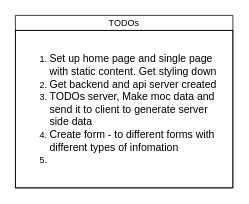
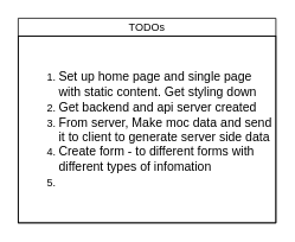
- <mxCell id="3" value="&lt;ol&gt;&lt;li&gt;&lt;font style=&quot;font-size: 14px;&quot;&gt;Set up home page and single page with static content. Get styling down&lt;/font&gt;&lt;/li&gt;&lt;li&gt;&lt;font style=&quot;font-size: 14px;&quot;&gt;Get backend and api server created&lt;/font&gt;&lt;/li&gt;&lt;li&gt;&lt;font style=&quot;font-size: 14px;&quot;&gt;TODOs server, Make moc data and send it to client to generate server side data&lt;/font&gt;&lt;/li&gt;&lt;li&gt;&lt;font style=&quot;font-size: 14px;&quot;&gt;Create form - to different forms with different types of infomation&lt;/font&gt;&lt;/li&gt;&lt;li&gt;&lt;font style=&quot;font-size: 14px;&quot;&gt;&lt;br&gt;&lt;/font&gt;&lt;/li&gt;&lt;/ol&gt;" style="text;strokeColor=default;fillColor=none;align=left;verticalAlign=middle;spacingLeft=4;spacingRight=4;overflow=hidden;points=[[0,0.5],[1,0.5]];portConstraint=eastwest;rotatable=0;whiteSpace=wrap;html=1;" vertex="1" parent="2"><mxGeometry y="20" width="290" height="210" as="geometry" /></mxCell>
+ <mxCell id="3" value="&lt;ol&gt;&lt;li&gt;&lt;font style=&quot;font-size: 14px;&quot;&gt;Set up home page and single page with static content. Get styling down&lt;/font&gt;&lt;/li&gt;&lt;li&gt;&lt;font style=&quot;font-size: 14px;&quot;&gt;Get backend and api server created&lt;/font&gt;&lt;/li&gt;&lt;li&gt;&lt;font style=&quot;font-size: 14px;&quot;&gt;From server, Make moc data and send it to client to generate server side data&lt;/font&gt;&lt;/li&gt;&lt;li&gt;&lt;font style=&quot;font-size: 14px;&quot;&gt;Create form - to different forms with different types of infomation&lt;/font&gt;&lt;/li&gt;&lt;li&gt;&lt;font style=&quot;font-size: 14px;&quot;&gt;&lt;br&gt;&lt;/font&gt;&lt;/li&gt;&lt;/ol&gt;" style="text;strokeColor=default;fillColor=none;align=left;verticalAlign=middle;spacingLeft=4;spacingRight=4;overflow=hidden;points=[[0,0.5],[1,0.5]];portConstraint=eastwest;rotatable=0;whiteSpace=wrap;html=1;" vertex="1" parent="2"><mxGeometry y="20" width="290" height="210" as="geometry" /></mxCell>
